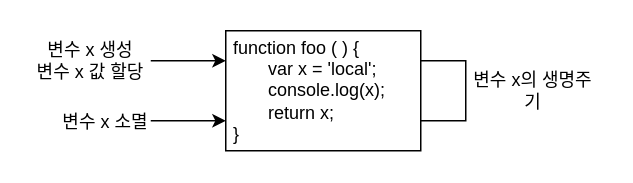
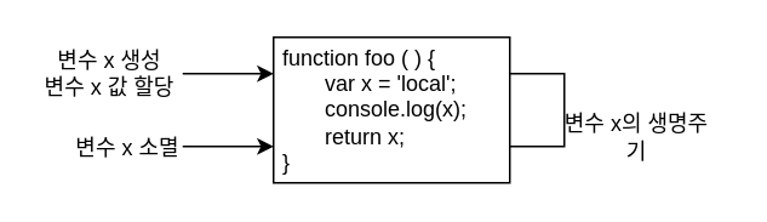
- <mxCell id="8" value="변수 x의 생명주기" style="text;html=1;strokeColor=none;fillColor=none;align=center;verticalAlign=middle;whiteSpace=wrap;rounded=0;" vertex="1" parent="1"><mxGeometry x="310" y="45" width="90" height="30" as="geometry" /></mxCell>
+ <mxCell id="8" value="변수 x의 생명주기" style="text;html=1;strokeColor=none;fillColor=none;align=center;verticalAlign=middle;whiteSpace=wrap;rounded=0;" vertex="1" parent="1"><mxGeometry x="305" y="60" width="90" height="30" as="geometry" /></mxCell>
